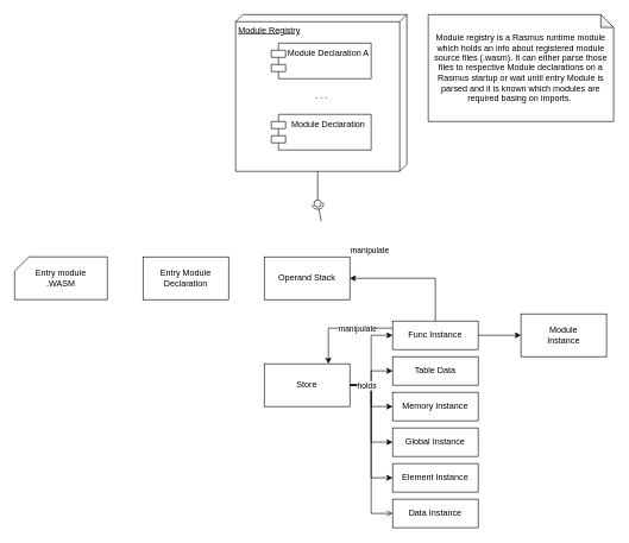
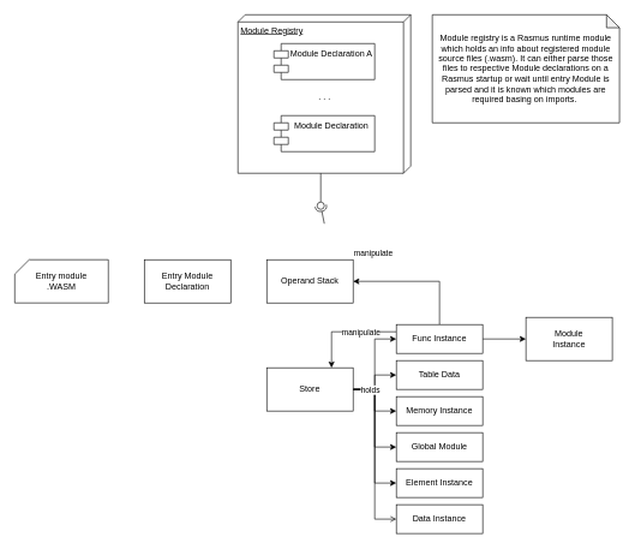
- <mxCell id="28" value="Global Instance" style="rounded=0;whiteSpace=wrap;html=1;" vertex="1" parent="1"><mxGeometry x="550" y="600" width="120" height="40" as="geometry" /></mxCell>
+ <mxCell id="28" value="Global Module" style="rounded=0;whiteSpace=wrap;html=1;" vertex="1" parent="1"><mxGeometry x="550" y="600" width="120" height="40" as="geometry" /></mxCell>
